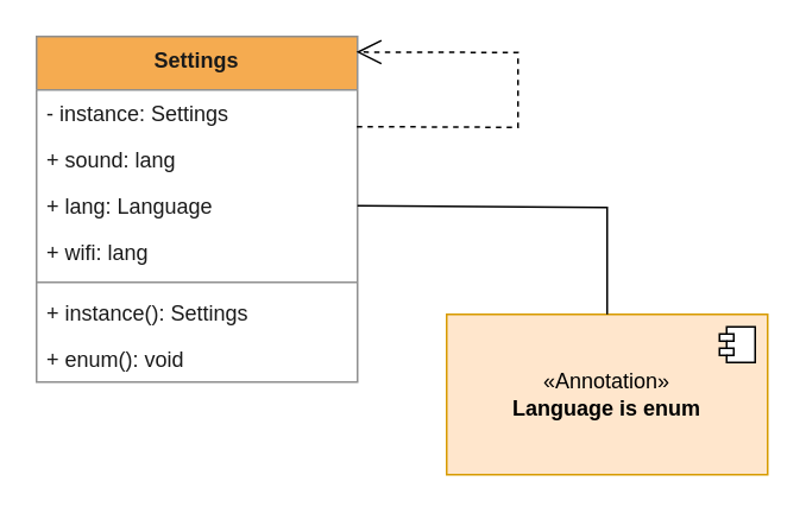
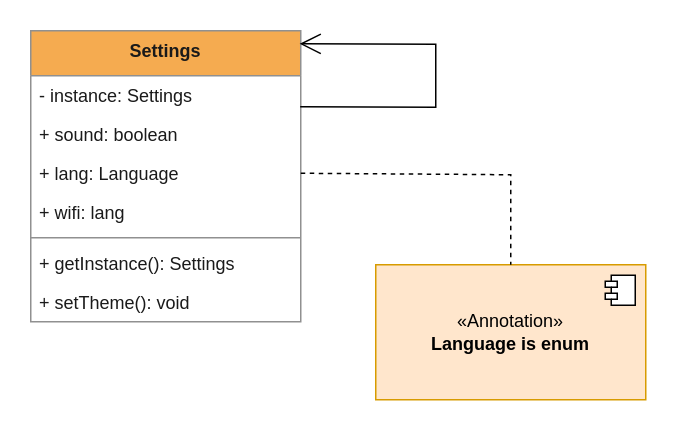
- <mxCell id="10" value="" style="endArrow=open;endFill=1;endSize=12;html=1;rounded=0;exitX=0.998;exitY=0.792;exitDx=0;exitDy=0;exitPerimeter=0;entryX=0.996;entryY=0.045;entryDx=0;entryDy=0;entryPerimeter=0;dashed=1;" edge="1" parent="2" source="3" target="2"><mxGeometry width="160" relative="1" as="geometry"><mxPoint x="120" y="-94" as="sourcePoint" /><mxPoint x="280" y="-94" as="targetPoint" /><Array as="points"><mxPoint x="270" y="51" /><mxPoint x="270" y="9" /></Array></mxGeometry></mxCell>
+ <mxCell id="10" value="" style="endArrow=open;endFill=1;endSize=12;html=1;rounded=0;exitX=0.998;exitY=0.792;exitDx=0;exitDy=0;exitPerimeter=0;entryX=0.996;entryY=0.045;entryDx=0;entryDy=0;entryPerimeter=0;" edge="1" parent="2" source="3" target="2"><mxGeometry width="160" relative="1" as="geometry"><mxPoint x="120" y="-94" as="sourcePoint" /><mxPoint x="280" y="-94" as="targetPoint" /><Array as="points"><mxPoint x="270" y="51" /><mxPoint x="270" y="9" /></Array></mxGeometry></mxCell>
- <mxCell id="4" value="+ sound: lang" style="text;strokeColor=none;fillColor=none;align=left;verticalAlign=top;spacingLeft=4;spacingRight=4;overflow=hidden;rotatable=0;points=[[0,0.5],[1,0.5]];portConstraint=eastwest;whiteSpace=wrap;html=1;labelBackgroundColor=none;fontColor=#1A1A1A;" parent="2" vertex="1"><mxGeometry y="56" width="180" height="26" as="geometry" /></mxCell>
+ <mxCell id="4" value="+ sound: boolean" style="text;strokeColor=none;fillColor=none;align=left;verticalAlign=top;spacingLeft=4;spacingRight=4;overflow=hidden;rotatable=0;points=[[0,0.5],[1,0.5]];portConstraint=eastwest;whiteSpace=wrap;html=1;labelBackgroundColor=none;fontColor=#1A1A1A;" parent="2" vertex="1"><mxGeometry y="56" width="180" height="26" as="geometry" /></mxCell>
- <mxCell id="13" value="" style="endArrow=none;dashed=0;html=1;rounded=0;exitX=1;exitY=0.5;exitDx=0;exitDy=0;" edge="1" parent="1" source="5" target="11"><mxGeometry width="50" height="50" relative="1" as="geometry"><mxPoint x="410" y="46" as="sourcePoint" /><mxPoint x="460" y="-4" as="targetPoint" /><Array as="points"><mxPoint x="340" y="116" /></Array></mxGeometry></mxCell>
+ <mxCell id="13" value="" style="endArrow=none;dashed=1;html=1;rounded=0;exitX=1;exitY=0.5;exitDx=0;exitDy=0;" edge="1" parent="1" source="5" target="11"><mxGeometry width="50" height="50" relative="1" as="geometry"><mxPoint x="410" y="46" as="sourcePoint" /><mxPoint x="460" y="-4" as="targetPoint" /><Array as="points"><mxPoint x="340" y="116" /></Array></mxGeometry></mxCell>
- <mxCell id="8" value="+ instance(): Settings" style="text;strokeColor=none;fillColor=none;align=left;verticalAlign=top;spacingLeft=4;spacingRight=4;overflow=hidden;rotatable=0;points=[[0,0.5],[1,0.5]];portConstraint=eastwest;whiteSpace=wrap;html=1;labelBackgroundColor=none;fontColor=#1A1A1A;" parent="2" vertex="1"><mxGeometry y="142" width="180" height="26" as="geometry" /></mxCell>
+ <mxCell id="8" value="+ getInstance(): Settings" style="text;strokeColor=none;fillColor=none;align=left;verticalAlign=top;spacingLeft=4;spacingRight=4;overflow=hidden;rotatable=0;points=[[0,0.5],[1,0.5]];portConstraint=eastwest;whiteSpace=wrap;html=1;labelBackgroundColor=none;fontColor=#1A1A1A;" parent="2" vertex="1"><mxGeometry y="142" width="180" height="26" as="geometry" /></mxCell>
- <mxCell id="9" value="+ enum(): void" style="text;strokeColor=none;fillColor=none;align=left;verticalAlign=top;spacingLeft=4;spacingRight=4;overflow=hidden;rotatable=0;points=[[0,0.5],[1,0.5]];portConstraint=eastwest;whiteSpace=wrap;html=1;labelBackgroundColor=none;fontColor=#1A1A1A;" vertex="1" parent="2"><mxGeometry y="168" width="180" height="26" as="geometry" /></mxCell>
+ <mxCell id="9" value="+ setTheme(): void" style="text;strokeColor=none;fillColor=none;align=left;verticalAlign=top;spacingLeft=4;spacingRight=4;overflow=hidden;rotatable=0;points=[[0,0.5],[1,0.5]];portConstraint=eastwest;whiteSpace=wrap;html=1;labelBackgroundColor=none;fontColor=#1A1A1A;" vertex="1" parent="2"><mxGeometry y="168" width="180" height="26" as="geometry" /></mxCell>
